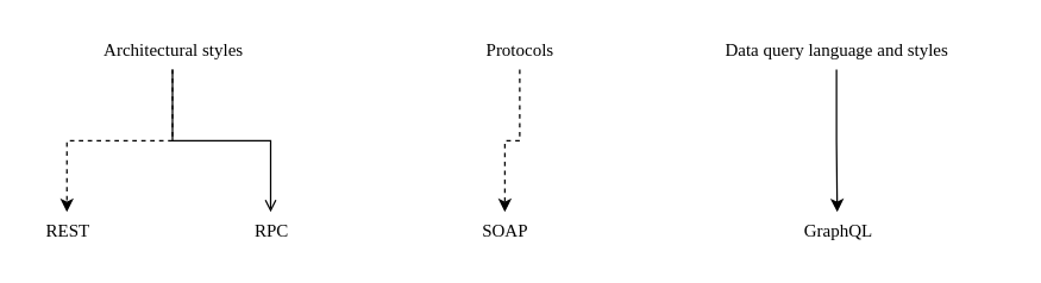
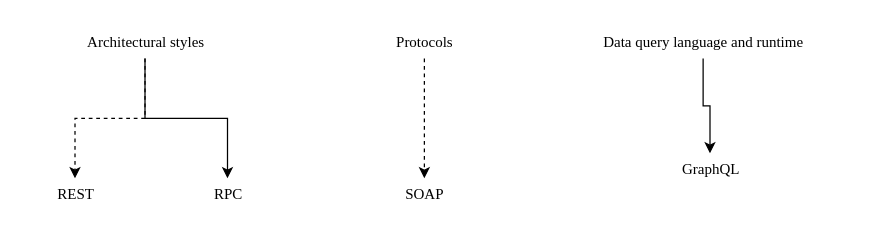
- <mxCell id="10" value="&lt;div&gt;Protocols&lt;/div&gt;" style="text;html=1;align=center;verticalAlign=middle;resizable=0;points=[];autosize=1;strokeColor=none;fillColor=none;fontFamily=Verdana;" vertex="1" parent="1"><mxGeometry x="311" y="20" width="76" height="26" as="geometry" /></mxCell>
+ <mxCell id="10" value="&lt;div&gt;Protocols&lt;/div&gt;" style="text;html=1;align=center;verticalAlign=middle;resizable=0;points=[];autosize=1;strokeColor=none;fillColor=none;fontFamily=Verdana;" vertex="1" parent="1"><mxGeometry x="301" y="20" width="76" height="26" as="geometry" /></mxCell>
- <mxCell id="12" value="Data query language and styles " style="text;html=1;align=center;verticalAlign=middle;resizable=0;points=[];autosize=1;strokeColor=none;fillColor=none;fontFamily=Verdana;" vertex="1" parent="1"><mxGeometry x="446.5" y="20" width="231" height="26" as="geometry" /></mxCell>
+ <mxCell id="12" value="Data query language and runtime " style="text;html=1;align=center;verticalAlign=middle;resizable=0;points=[];autosize=1;strokeColor=none;fillColor=none;fontFamily=Verdana;" vertex="1" parent="1"><mxGeometry x="446.5" y="20" width="231" height="26" as="geometry" /></mxCell>
- <mxCell id="7" style="edgeStyle=orthogonalEdgeStyle;rounded=0;orthogonalLoop=1;jettySize=auto;html=1;fontFamily=Verdana;endArrow=open;" edge="1" parent="1" source="8" target="4"><mxGeometry relative="1" as="geometry" /></mxCell>
+ <mxCell id="7" style="edgeStyle=orthogonalEdgeStyle;rounded=0;orthogonalLoop=1;jettySize=auto;html=1;fontFamily=Verdana;" edge="1" parent="1" source="8" target="4"><mxGeometry relative="1" as="geometry" /></mxCell>
- <mxCell id="2" value="REST" style="text;html=1;align=center;verticalAlign=middle;resizable=0;points=[];autosize=1;strokeColor=none;fillColor=none;fontFamily=Verdana;" vertex="1" parent="1"><mxGeometry x="20" y="142" width="49" height="26" as="geometry" /></mxCell>
+ <mxCell id="2" value="REST" style="text;html=1;align=center;verticalAlign=middle;resizable=0;points=[];autosize=1;strokeColor=none;fillColor=none;fontFamily=Verdana;" vertex="1" parent="1"><mxGeometry x="35" y="142" width="49" height="26" as="geometry" /></mxCell>
- <mxCell id="5" value="GraphQL" style="text;html=1;align=center;verticalAlign=middle;resizable=0;points=[];autosize=1;strokeColor=none;fillColor=none;fontFamily=Verdana;" vertex="1" parent="1"><mxGeometry x="526" y="142" width="73" height="26" as="geometry" /></mxCell>
+ <mxCell id="5" value="GraphQL" style="text;html=1;align=center;verticalAlign=middle;resizable=0;points=[];autosize=1;strokeColor=none;fillColor=none;fontFamily=Verdana;" vertex="1" parent="1"><mxGeometry x="531" y="122" width="73" height="26" as="geometry" /></mxCell>
